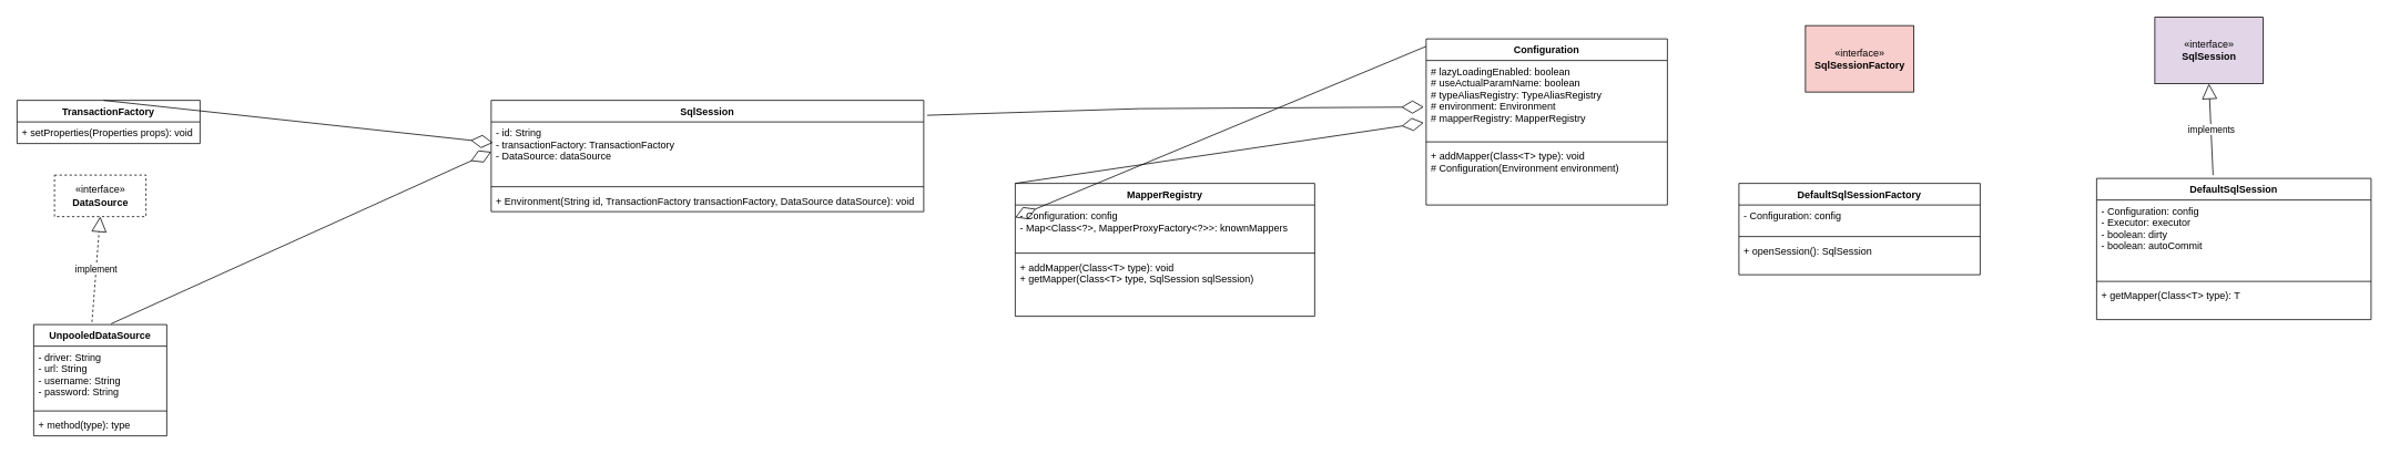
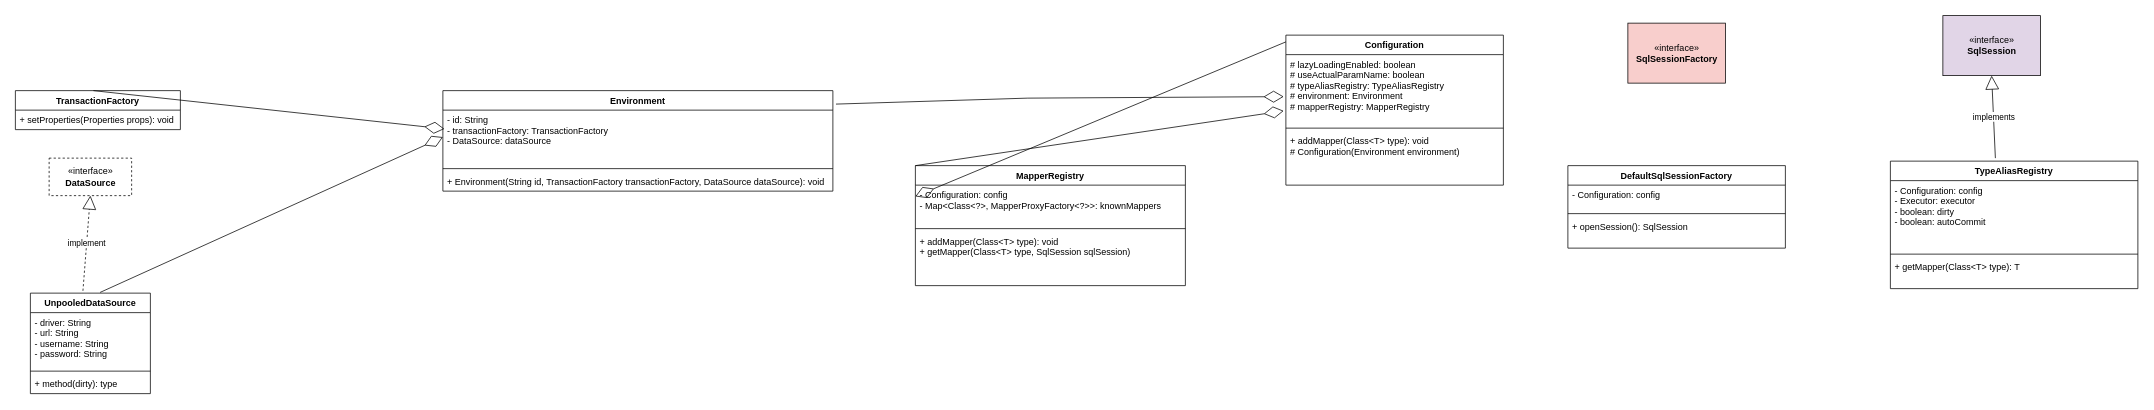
- <mxCell id="14" value="SqlSession" style="swimlane;fontStyle=1;align=center;verticalAlign=top;childLayout=stackLayout;horizontal=1;startSize=26;horizontalStack=0;resizeParent=1;resizeParentMax=0;resizeLast=0;collapsible=1;marginBottom=0;" parent="1" vertex="1"><mxGeometry x="590" y="120" width="520" height="134" as="geometry"><mxRectangle x="190" y="80" width="140" height="26" as="alternateBounds" /></mxGeometry></mxCell>
+ <mxCell id="14" value="Environment" style="swimlane;fontStyle=1;align=center;verticalAlign=top;childLayout=stackLayout;horizontal=1;startSize=26;horizontalStack=0;resizeParent=1;resizeParentMax=0;resizeLast=0;collapsible=1;marginBottom=0;" parent="1" vertex="1"><mxGeometry x="590" y="120" width="520" height="134" as="geometry"><mxRectangle x="190" y="80" width="140" height="26" as="alternateBounds" /></mxGeometry></mxCell>
- <mxCell id="33" value="DefaultSqlSession" style="swimlane;fontStyle=1;align=center;verticalAlign=top;childLayout=stackLayout;horizontal=1;startSize=26;horizontalStack=0;resizeParent=1;resizeParentMax=0;resizeLast=0;collapsible=1;marginBottom=0;" vertex="1" parent="1"><mxGeometry x="2520" y="214" width="330" height="170" as="geometry"><mxRectangle x="190" y="80" width="140" height="26" as="alternateBounds" /></mxGeometry></mxCell>
+ <mxCell id="33" value="TypeAliasRegistry" style="swimlane;fontStyle=1;align=center;verticalAlign=top;childLayout=stackLayout;horizontal=1;startSize=26;horizontalStack=0;resizeParent=1;resizeParentMax=0;resizeLast=0;collapsible=1;marginBottom=0;" vertex="1" parent="1"><mxGeometry x="2520" y="214" width="330" height="170" as="geometry"><mxRectangle x="190" y="80" width="140" height="26" as="alternateBounds" /></mxGeometry></mxCell>
- <mxCell id="7" value="+ method(type): type" style="text;strokeColor=none;fillColor=none;align=left;verticalAlign=top;spacingLeft=4;spacingRight=4;overflow=hidden;rotatable=0;points=[[0,0.5],[1,0.5]];portConstraint=eastwest;" parent="4" vertex="1"><mxGeometry y="108" width="160" height="26" as="geometry" /></mxCell>
+ <mxCell id="7" value="+ method(dirty): type" style="text;strokeColor=none;fillColor=none;align=left;verticalAlign=top;spacingLeft=4;spacingRight=4;overflow=hidden;rotatable=0;points=[[0,0.5],[1,0.5]];portConstraint=eastwest;" parent="4" vertex="1"><mxGeometry y="108" width="160" height="26" as="geometry" /></mxCell>
